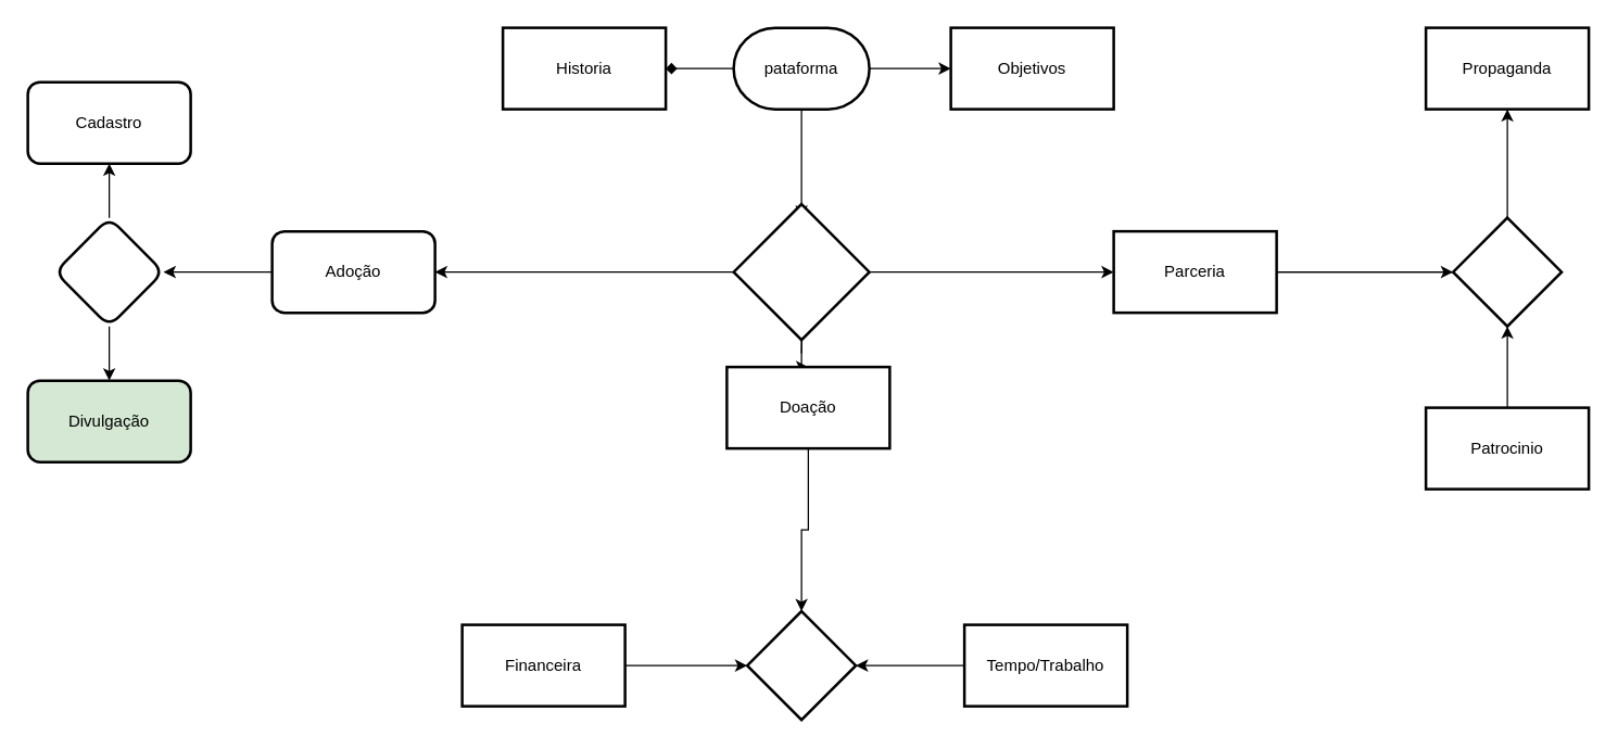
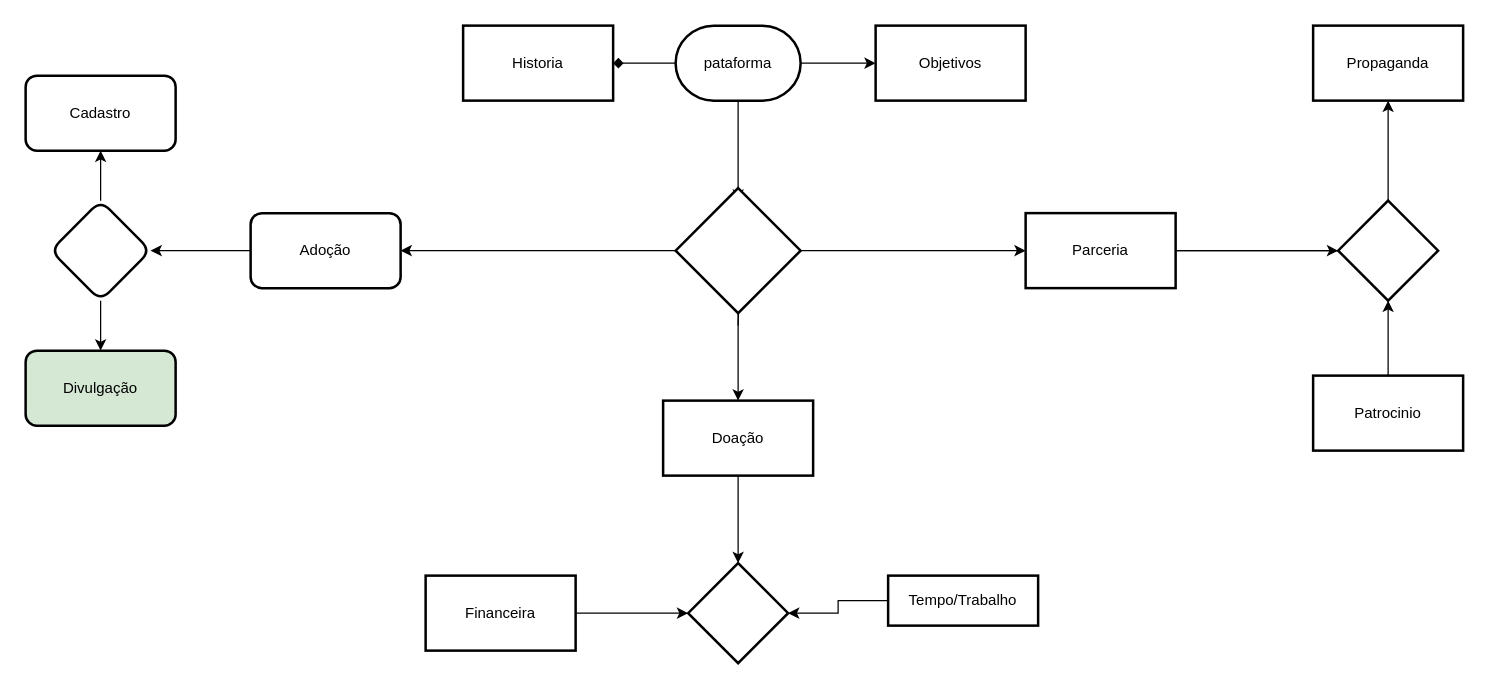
- <mxCell id="16" value="Doação" style="whiteSpace=wrap;html=1;strokeWidth=2;" parent="1" vertex="1"><mxGeometry x="535" y="270" width="120" height="60" as="geometry" /></mxCell>
+ <mxCell id="16" value="Doação" style="whiteSpace=wrap;html=1;strokeWidth=2;" parent="1" vertex="1"><mxGeometry x="530" y="320" width="120" height="60" as="geometry" /></mxCell>
- <mxCell id="28" value="Tempo/Trabalho" style="whiteSpace=wrap;html=1;strokeWidth=2;" parent="1" vertex="1"><mxGeometry x="710" y="460" width="120" height="60" as="geometry" /></mxCell>
+ <mxCell id="28" value="Tempo/Trabalho" style="whiteSpace=wrap;html=1;strokeWidth=2;" parent="1" vertex="1"><mxGeometry x="710" y="460" width="120" height="40" as="geometry" /></mxCell>
